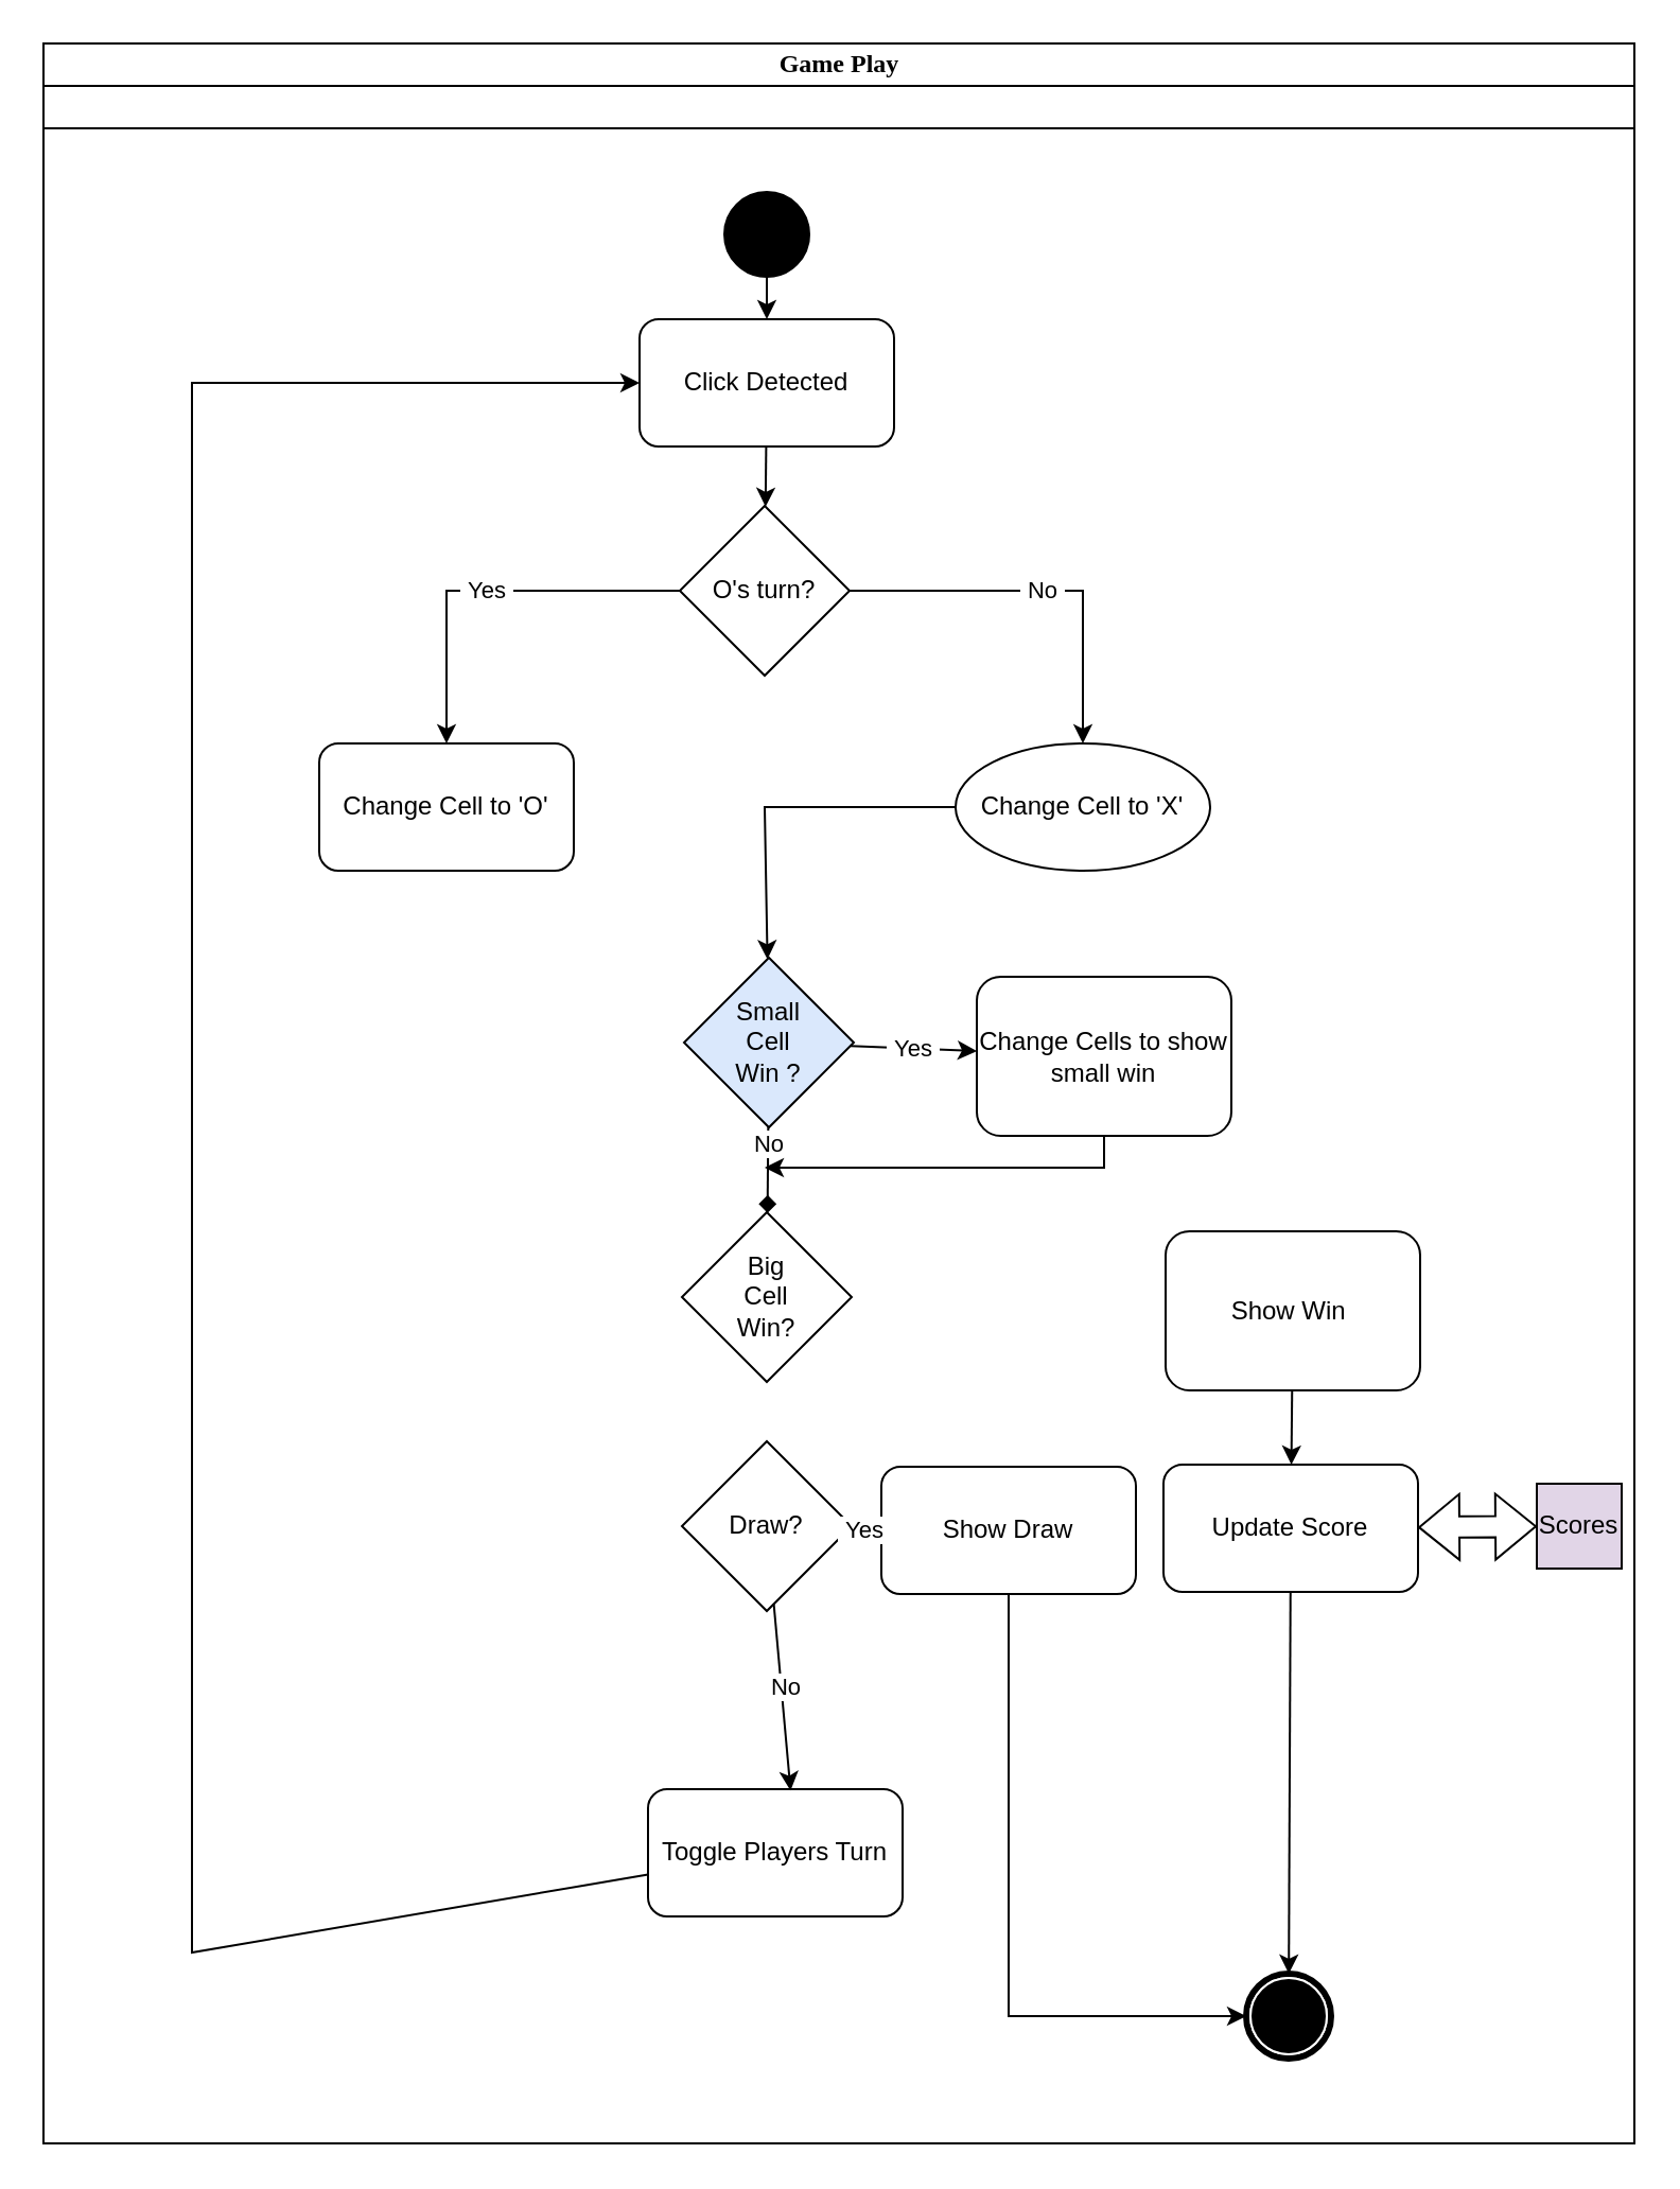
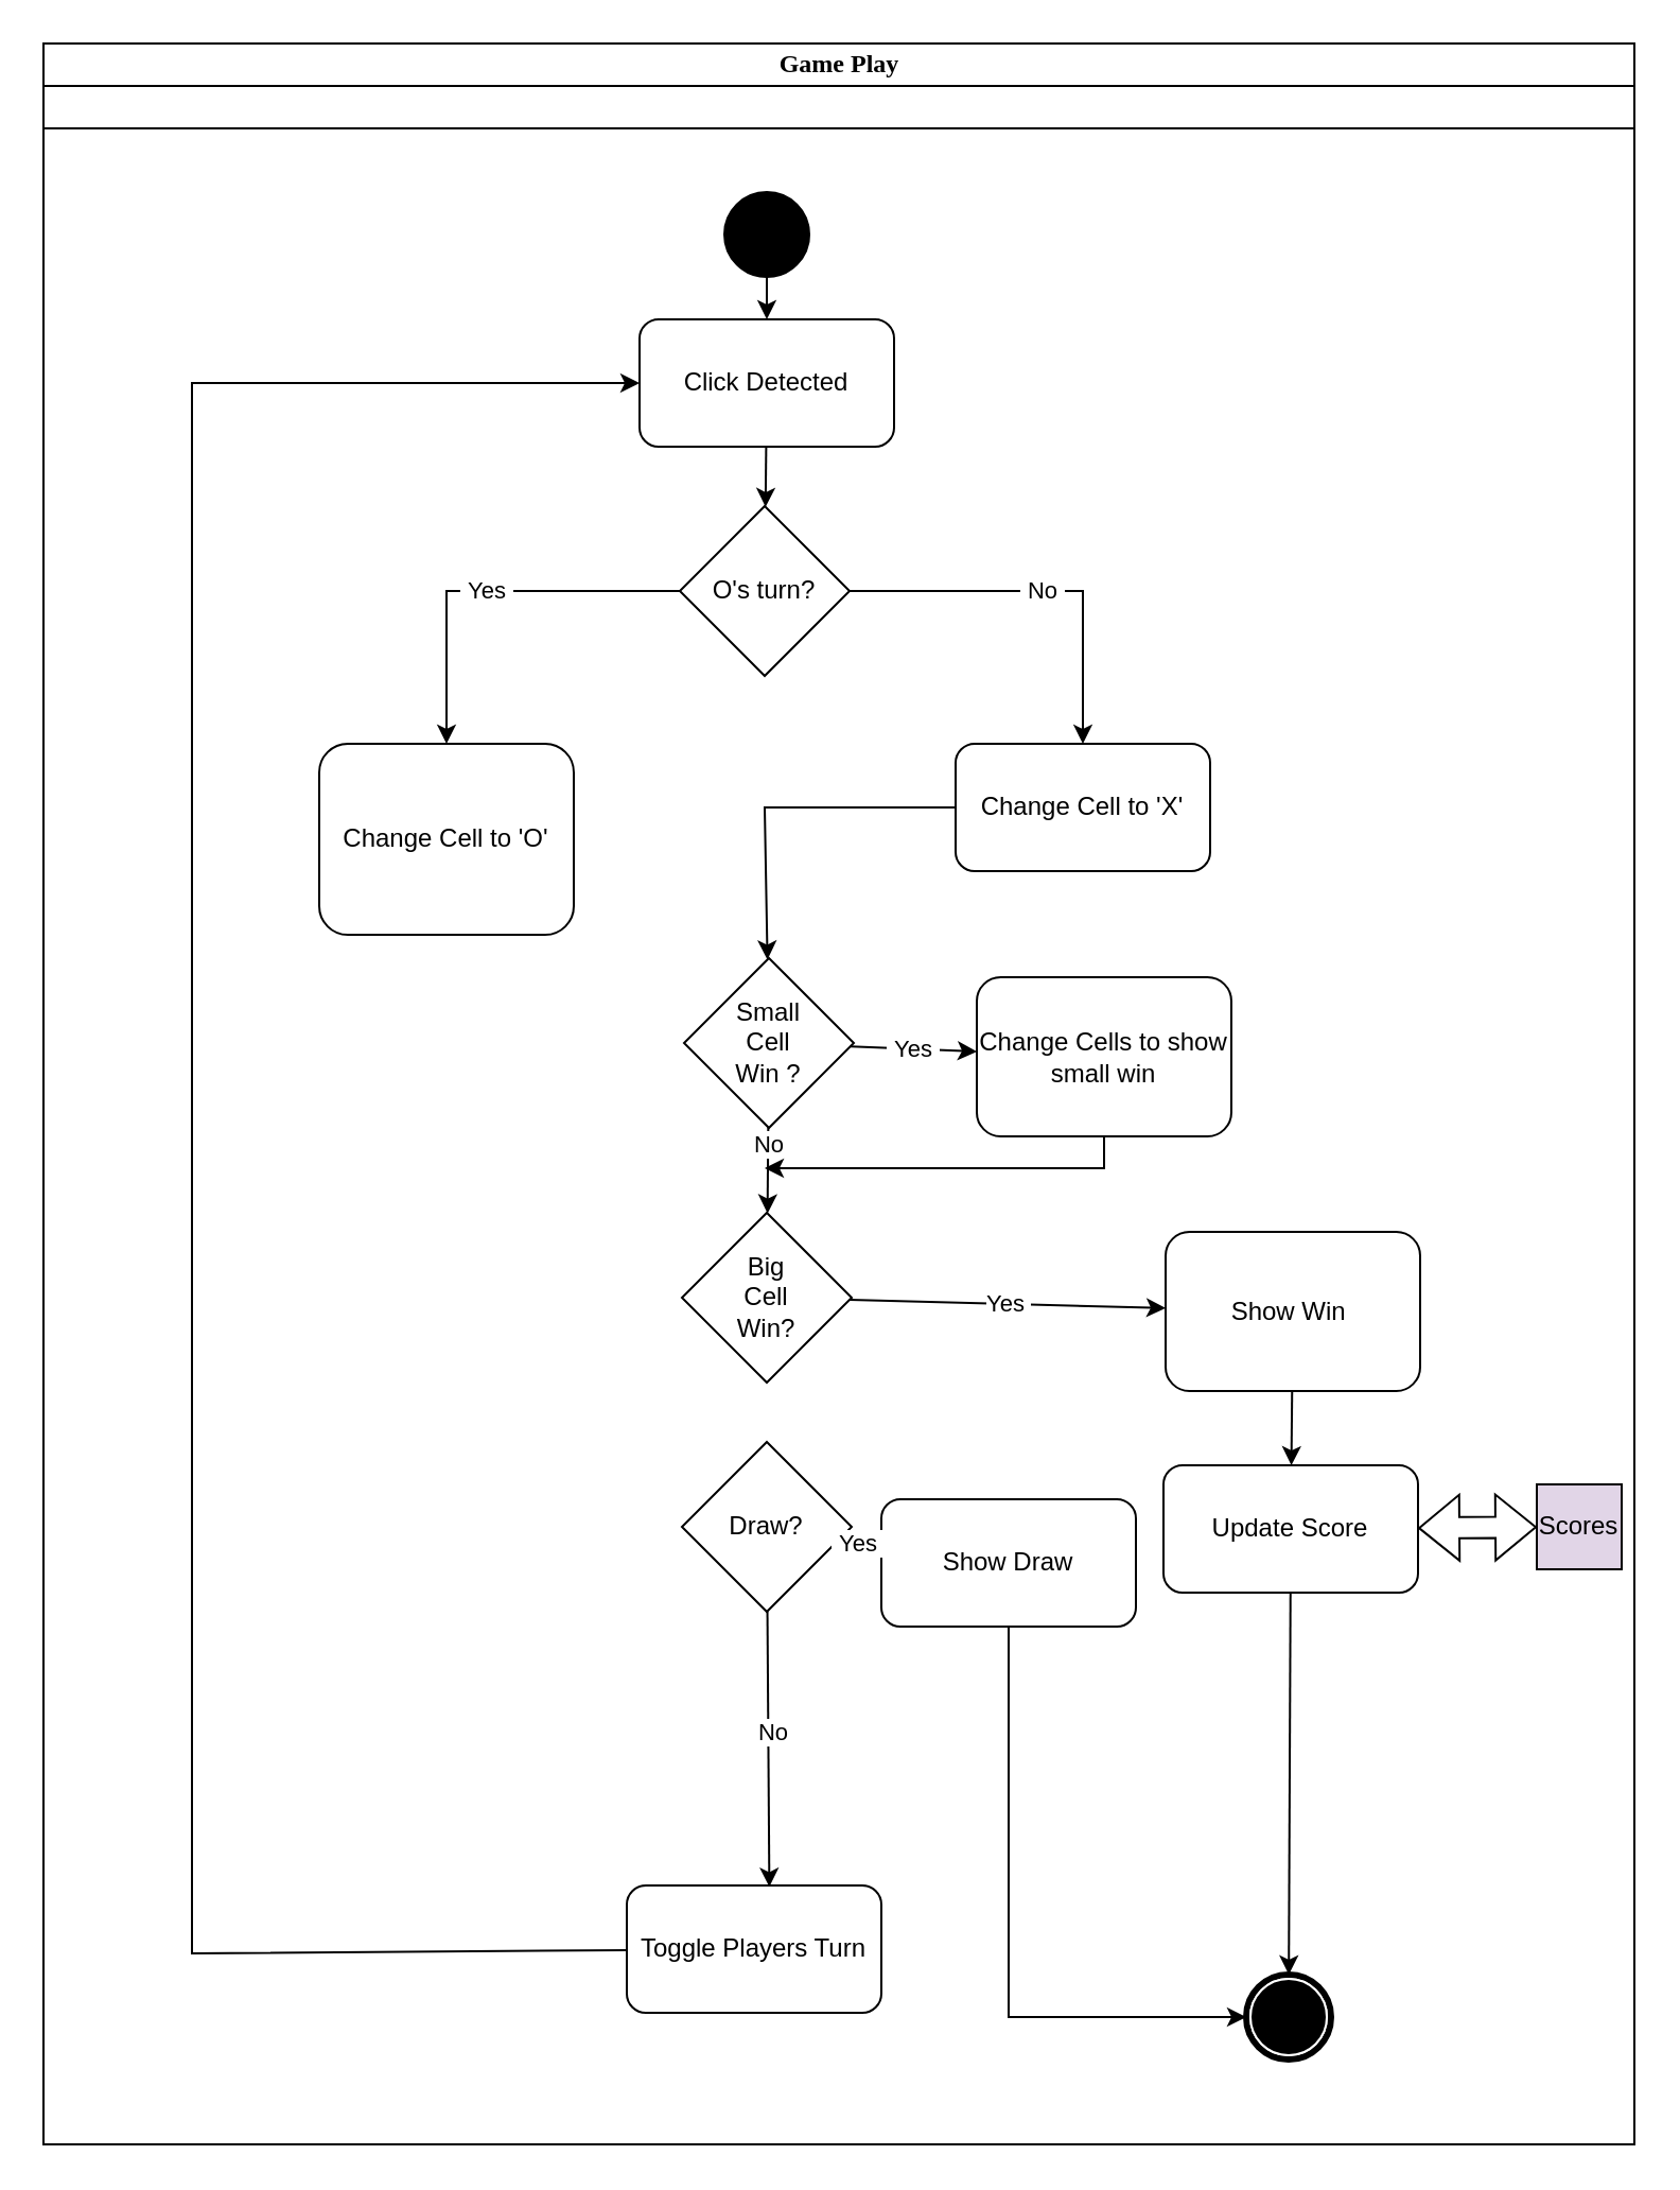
- <mxCell id="7" value="Change Cell to 'O'" style="rounded=1;whiteSpace=wrap;html=1;" vertex="1" parent="3"><mxGeometry x="130" y="310" width="120" height="60" as="geometry" /></mxCell>
+ <mxCell id="7" value="Change Cell to 'O'" style="rounded=1;whiteSpace=wrap;html=1;" vertex="1" parent="3"><mxGeometry x="130" y="310" width="120" height="90" as="geometry" /></mxCell>
- <mxCell id="8" value="Change Cell to 'X'" style="ellipse;whiteSpace=wrap;html=1;" vertex="1" parent="3"><mxGeometry x="430" y="310" width="120" height="60" as="geometry" /></mxCell>
+ <mxCell id="8" value="Change Cell to 'X'" style="rounded=1;whiteSpace=wrap;html=1;" vertex="1" parent="3"><mxGeometry x="430" y="310" width="120" height="60" as="geometry" /></mxCell>
- <mxCell id="19" value="Small&lt;div&gt;Cell&lt;/div&gt;&lt;div&gt;Win ?&lt;/div&gt;" style="rhombus;whiteSpace=wrap;html=1;fillColor=#dae8fc;" vertex="1" parent="1"><mxGeometry x="322" y="451" width="80" height="80" as="geometry" /></mxCell>
+ <mxCell id="19" value="Small&lt;div&gt;Cell&lt;/div&gt;&lt;div&gt;Win ?&lt;/div&gt;" style="rhombus;whiteSpace=wrap;html=1;" vertex="1" parent="1"><mxGeometry x="322" y="451" width="80" height="80" as="geometry" /></mxCell>
- <mxCell id="22" value="" style="endArrow=diamond;html=1;rounded=0;" edge="1" parent="1" source="19" target="13"><mxGeometry width="50" height="50" relative="1" as="geometry"><mxPoint x="570" y="450" as="sourcePoint" /><mxPoint x="620" y="400" as="targetPoint" /></mxGeometry></mxCell>
+ <mxCell id="22" value="" style="endArrow=classic;html=1;rounded=0;" edge="1" parent="1" source="19" target="13"><mxGeometry width="50" height="50" relative="1" as="geometry"><mxPoint x="570" y="450" as="sourcePoint" /><mxPoint x="620" y="400" as="targetPoint" /></mxGeometry></mxCell>
+ <mxCell id="28" value="Yes&amp;nbsp;" style="endArrow=classic;html=1;rounded=0;" edge="1" parent="1" source="13" target="25"><mxGeometry width="50" height="50" relative="1" as="geometry"><mxPoint x="398.895" y="608.895" as="sourcePoint" /><mxPoint x="463" y="605.333" as="targetPoint" /></mxGeometry></mxCell>
- <mxCell id="32" value="Show Draw" style="rounded=1;whiteSpace=wrap;html=1;" vertex="1" parent="1"><mxGeometry x="415" y="691" width="120" height="60" as="geometry" /></mxCell>
+ <mxCell id="32" value="Show Draw" style="rounded=1;whiteSpace=wrap;html=1;" vertex="1" parent="1"><mxGeometry x="415" y="706" width="120" height="60" as="geometry" /></mxCell>
- <mxCell id="9" value="Toggle Players Turn" style="rounded=1;whiteSpace=wrap;html=1;" vertex="1" parent="3"><mxGeometry x="285" y="803" width="120" height="60" as="geometry" /></mxCell>
+ <mxCell id="9" value="Toggle Players Turn" style="rounded=1;whiteSpace=wrap;html=1;" vertex="1" parent="3"><mxGeometry x="275" y="848" width="120" height="60" as="geometry" /></mxCell>
